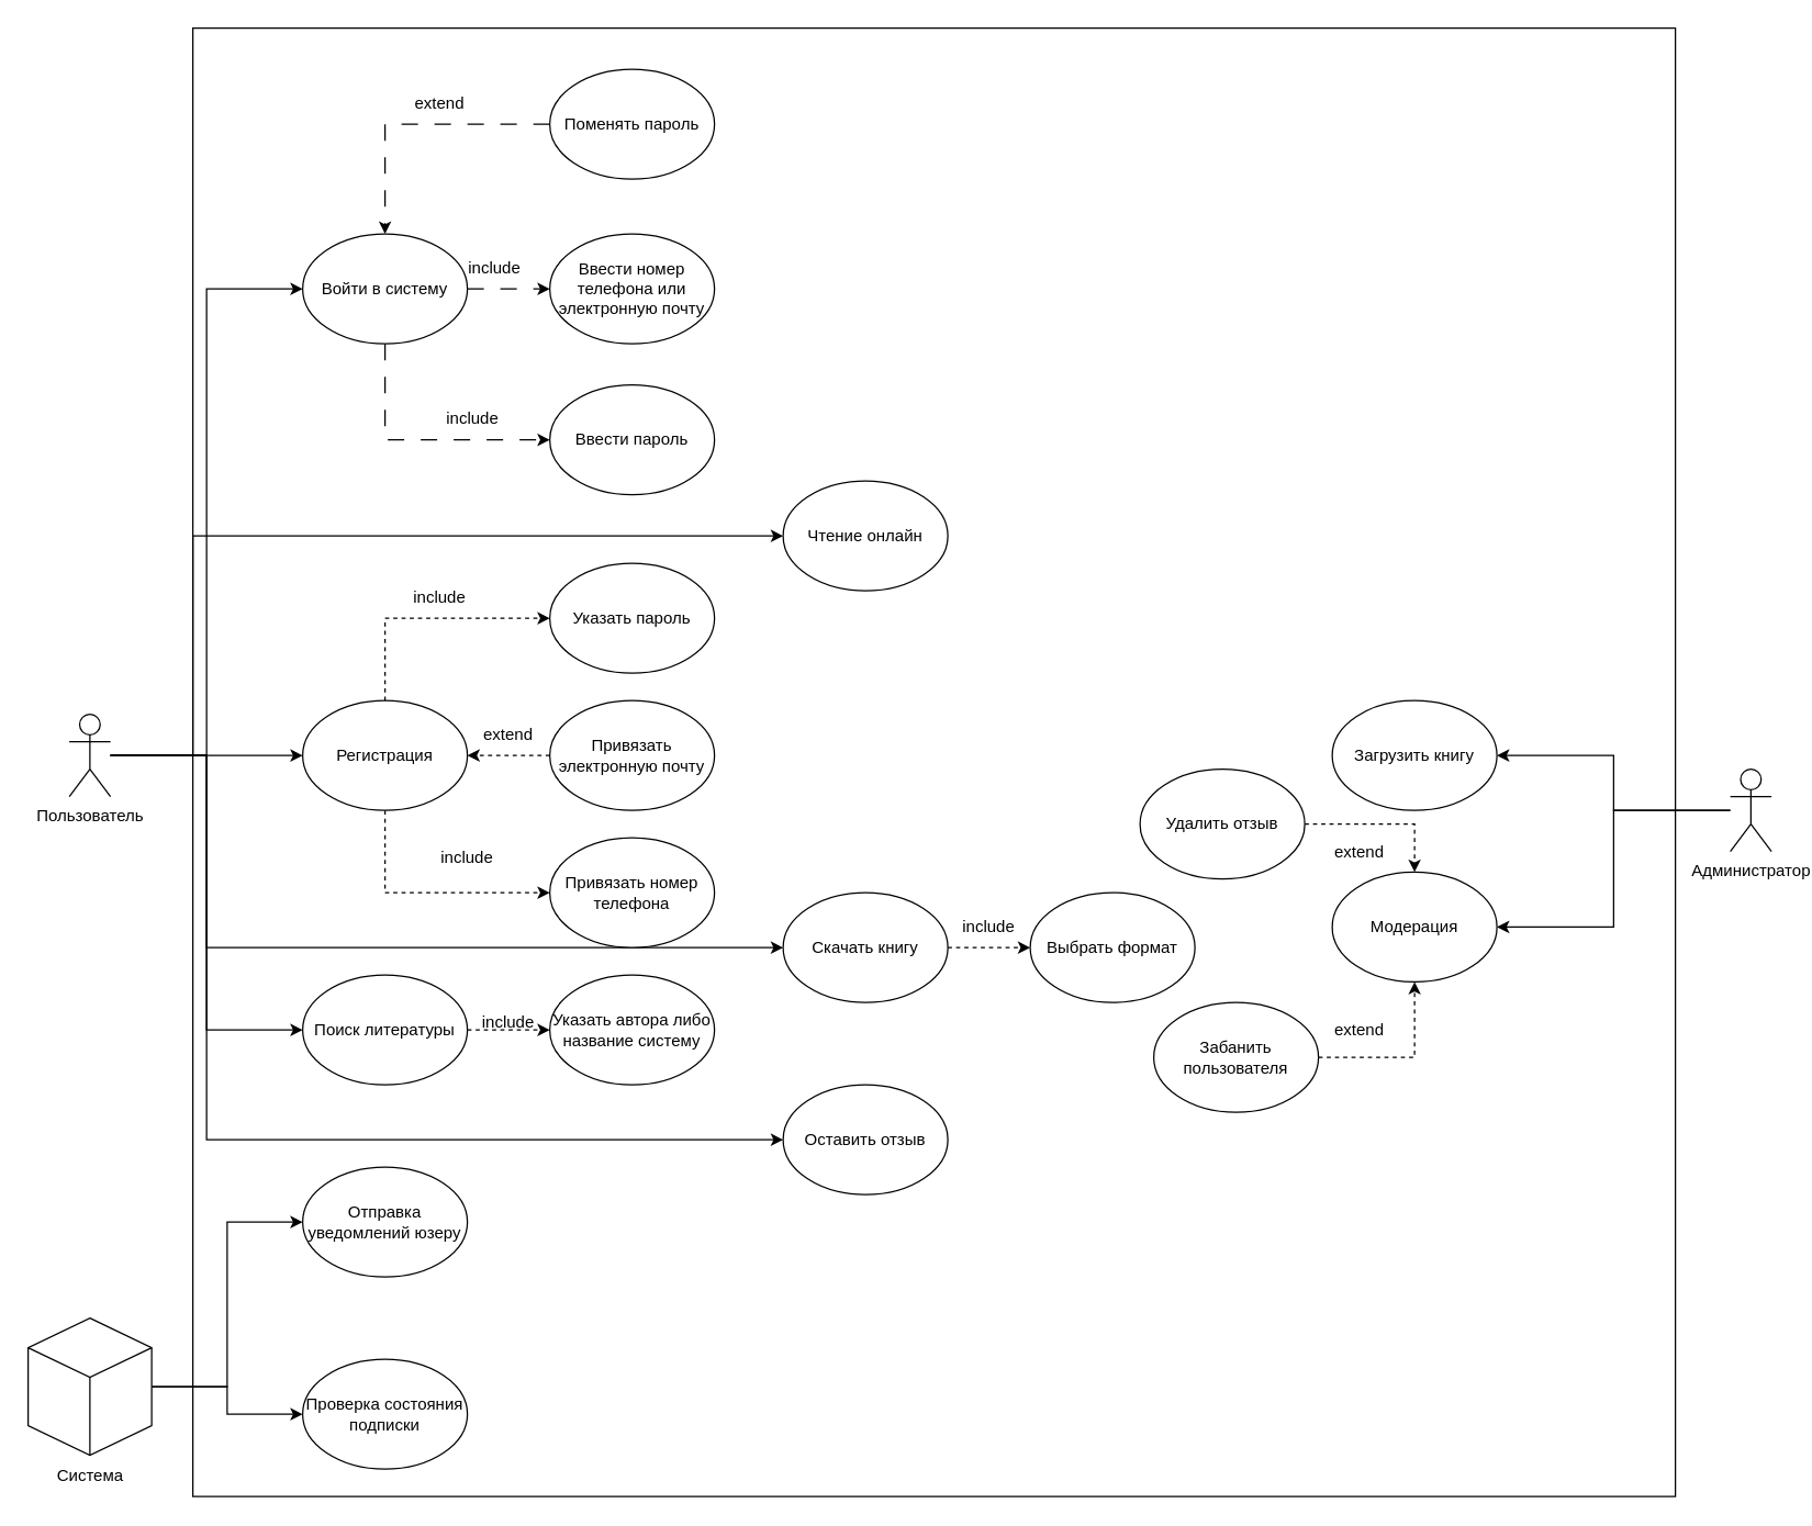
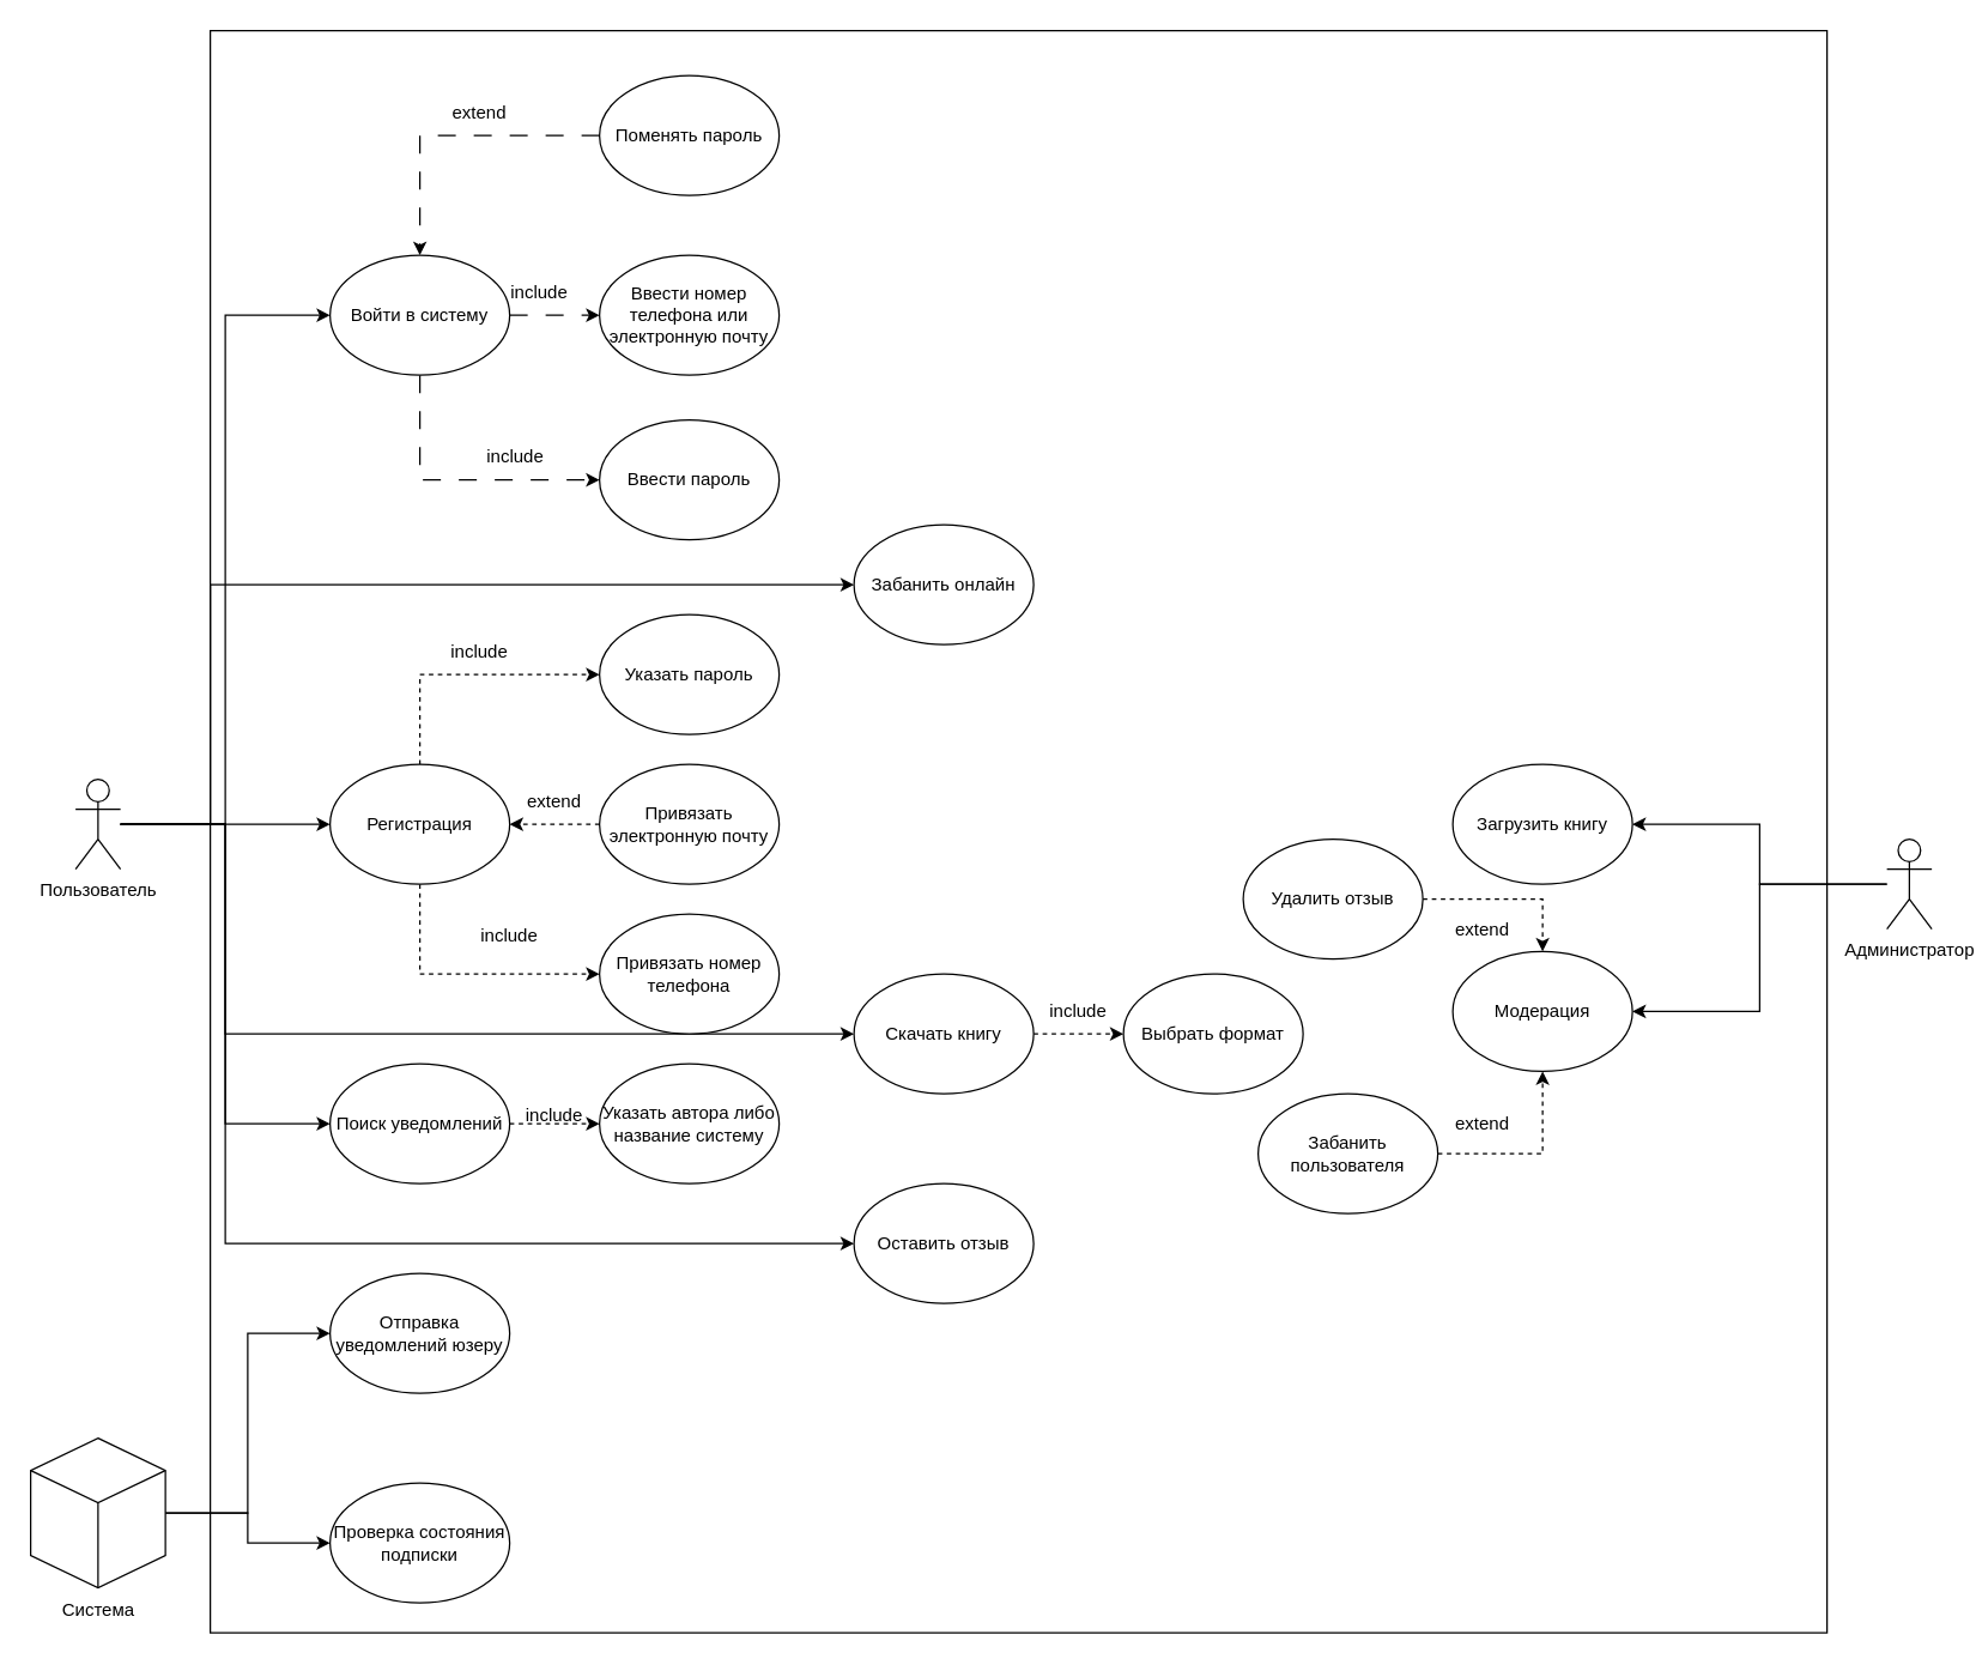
- <mxCell id="40" value="Чтение онлайн" style="ellipse;whiteSpace=wrap;html=1;" vertex="1" parent="1"><mxGeometry x="570" y="350" width="120" height="80" as="geometry" /></mxCell>
+ <mxCell id="40" value="Забанить онлайн" style="ellipse;whiteSpace=wrap;html=1;" vertex="1" parent="1"><mxGeometry x="570" y="350" width="120" height="80" as="geometry" /></mxCell>
- <mxCell id="37" value="Поиск литературы" style="ellipse;whiteSpace=wrap;html=1;" vertex="1" parent="1"><mxGeometry x="220" y="710" width="120" height="80" as="geometry" /></mxCell>
+ <mxCell id="37" value="Поиск уведомлений" style="ellipse;whiteSpace=wrap;html=1;" vertex="1" parent="1"><mxGeometry x="220" y="710" width="120" height="80" as="geometry" /></mxCell>
